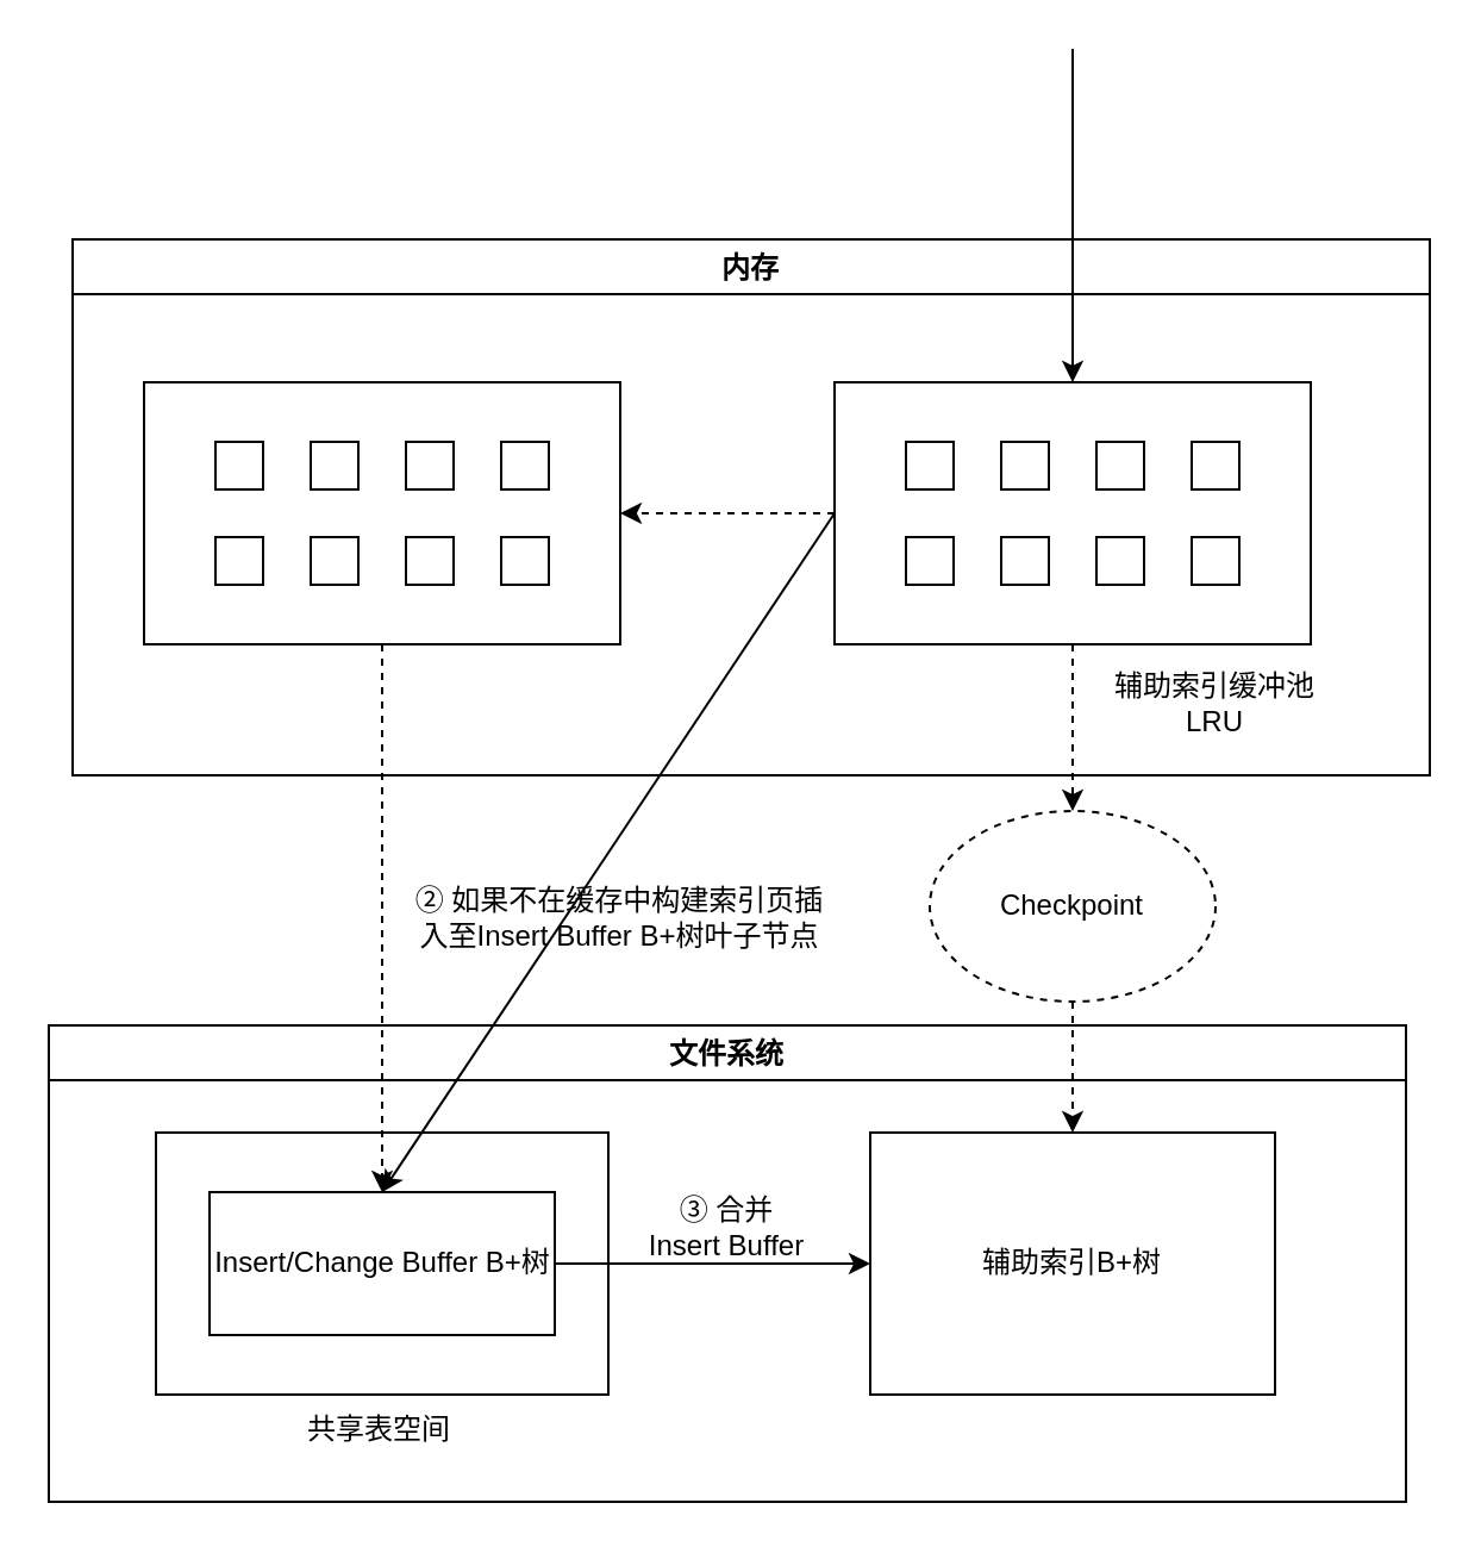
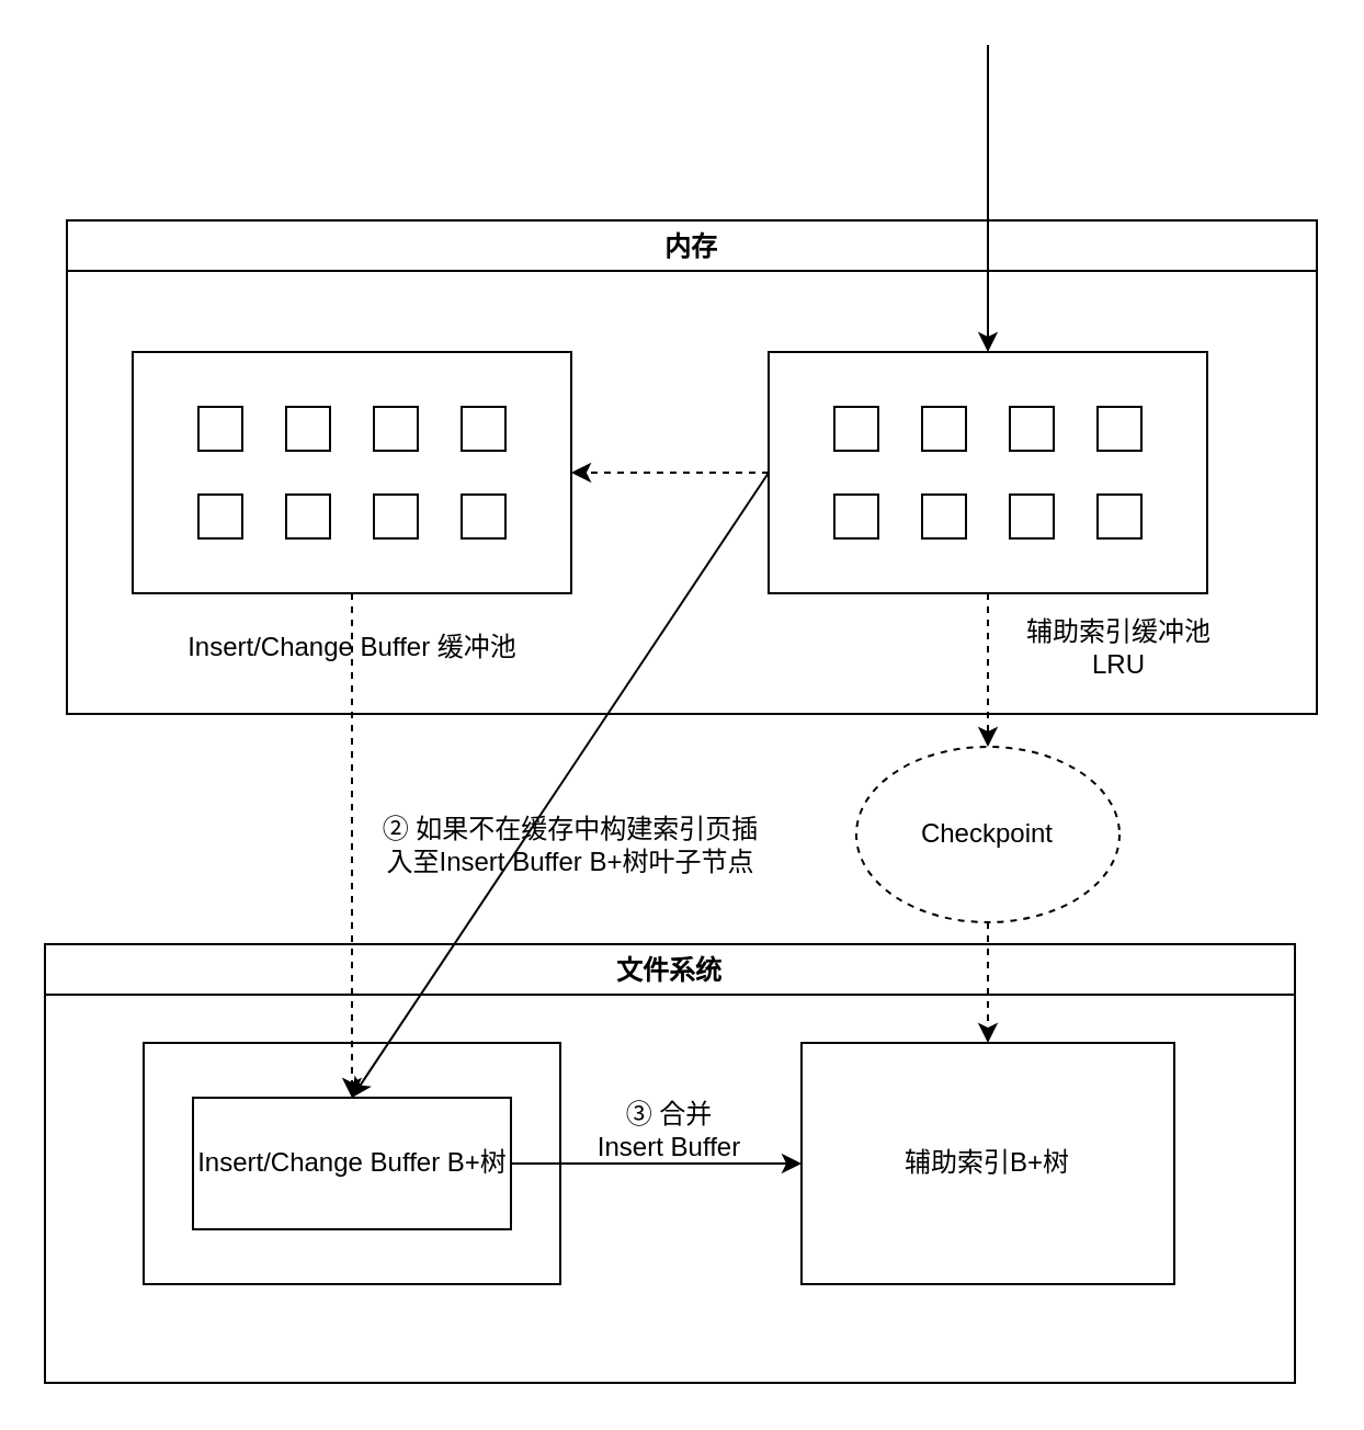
+ <mxCell id="4" value="Insert/Change Buffer 缓冲池" style="text;html=1;strokeColor=none;fillColor=none;align=center;verticalAlign=middle;whiteSpace=wrap;rounded=0;" vertex="1" parent="2"><mxGeometry x="52.5" y="180" width="155" height="30" as="geometry" /></mxCell>
- <mxCell id="26" value="共享表空间" style="text;html=1;strokeColor=none;fillColor=none;align=center;verticalAlign=middle;whiteSpace=wrap;rounded=0;" vertex="1" parent="24"><mxGeometry x="89" y="155" width="100" height="30" as="geometry" /></mxCell>
